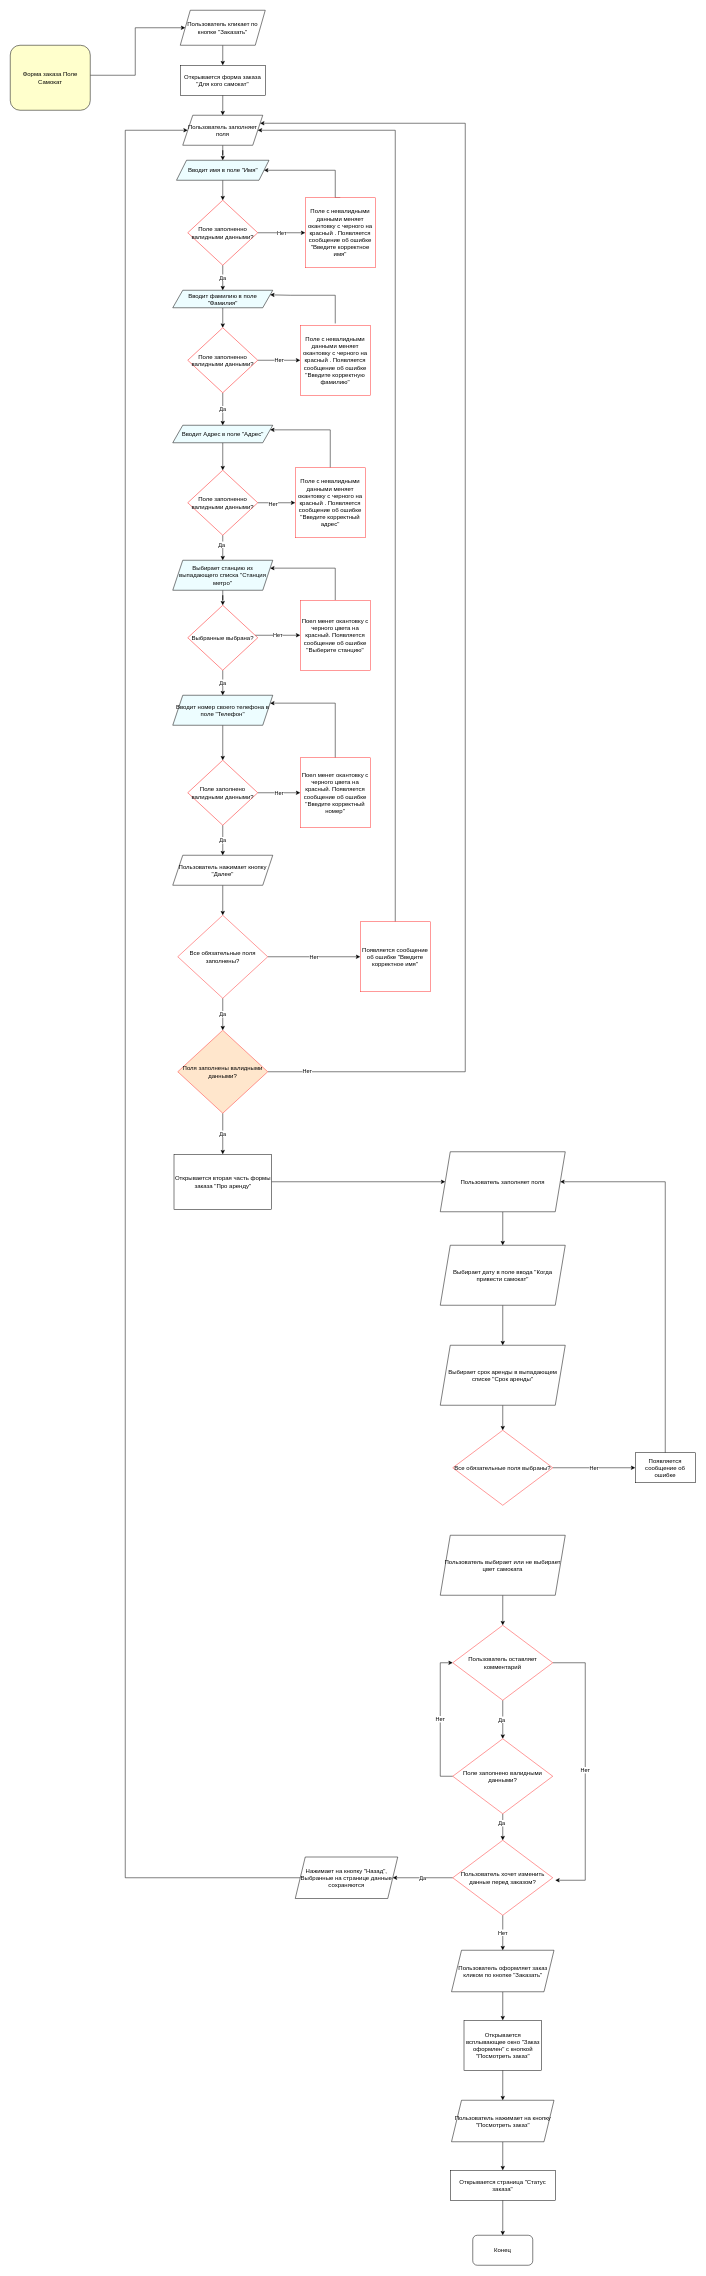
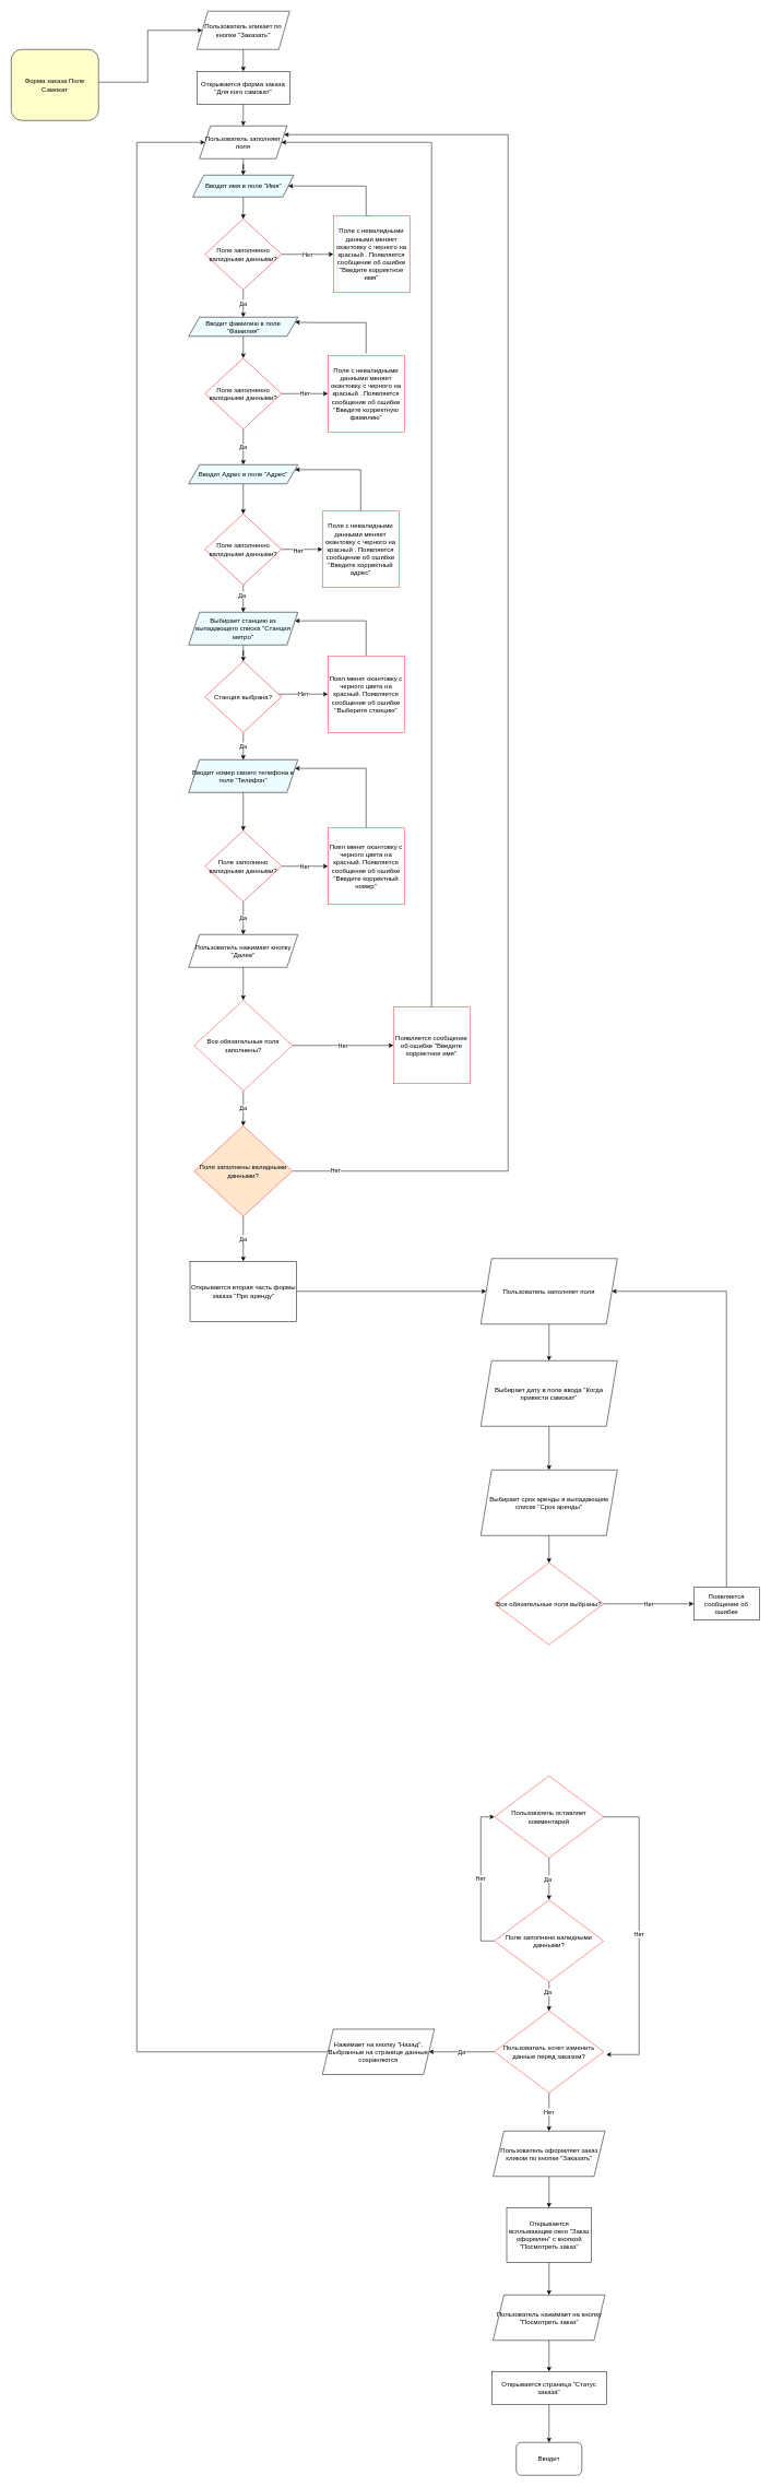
- <mxCell id="37" value="Выбранные выбрана?" style="rhombus;whiteSpace=wrap;html=1;strokeColor=#FF1717;" vertex="1" parent="1"><mxGeometry x="375" y="1210" width="140" height="130" as="geometry" /></mxCell>
+ <mxCell id="37" value="Станция выбрана?" style="rhombus;whiteSpace=wrap;html=1;strokeColor=#FF1717;" vertex="1" parent="1"><mxGeometry x="375" y="1210" width="140" height="130" as="geometry" /></mxCell>
- <mxCell id="71" value="Пользователь выбирает или не выбирает цвет самоката" style="shape=parallelogram;perimeter=parallelogramPerimeter;whiteSpace=wrap;html=1;fixedSize=1;" vertex="1" parent="1"><mxGeometry x="880" y="3070" width="250" height="120" as="geometry" /></mxCell>
- <mxCell id="70" style="edgeStyle=orthogonalEdgeStyle;rounded=0;orthogonalLoop=1;jettySize=auto;html=1;entryX=0.5;entryY=0;entryDx=0;entryDy=0;" edge="1" parent="1" source="71" target="75"><mxGeometry relative="1" as="geometry" /></mxCell>
- <mxCell id="93" value="Конец" style="rounded=1;whiteSpace=wrap;html=1;" vertex="1" parent="1"><mxGeometry x="945" y="4470" width="120" height="60" as="geometry" /></mxCell>
+ <mxCell id="93" value="Вводит" style="rounded=1;whiteSpace=wrap;html=1;" vertex="1" parent="1"><mxGeometry x="945" y="4470" width="120" height="60" as="geometry" /></mxCell>
